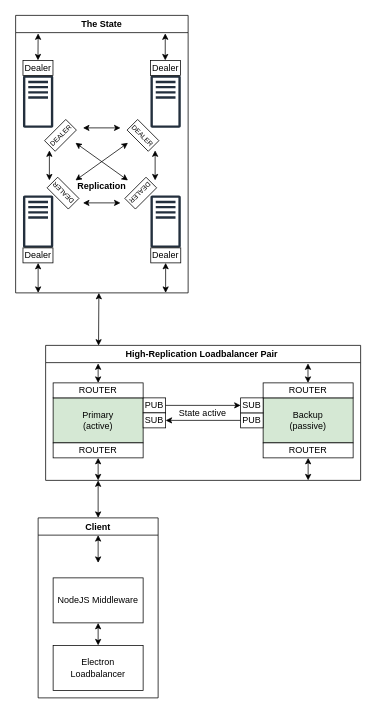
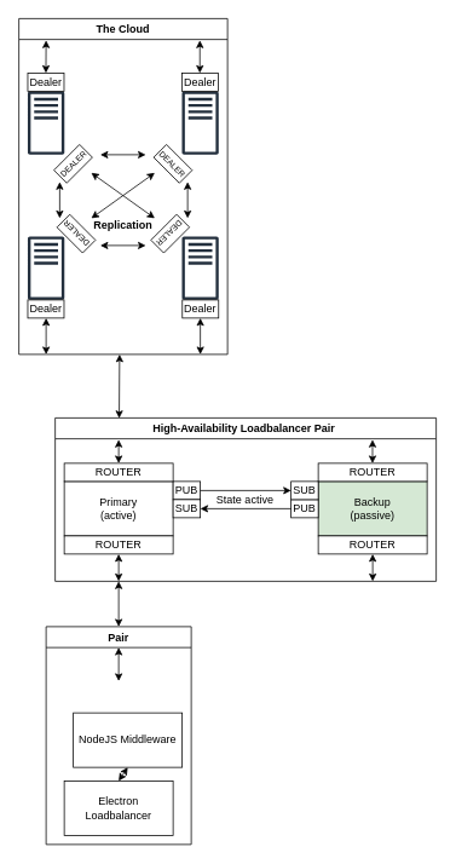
- <mxCell id="27" value="The State" style="swimlane;whiteSpace=wrap;html=1;" vertex="1" parent="1"><mxGeometry x="20" y="20" width="230" height="370" as="geometry" /></mxCell>
+ <mxCell id="27" value="The Cloud" style="swimlane;whiteSpace=wrap;html=1;" vertex="1" parent="1"><mxGeometry x="20" y="20" width="230" height="370" as="geometry" /></mxCell>
- <mxCell id="8" value="High-Replication Loadbalancer Pair&amp;nbsp;" style="swimlane;whiteSpace=wrap;html=1;" vertex="1" parent="2"><mxGeometry x="10" y="-10" width="420" height="180" as="geometry" /></mxCell>
+ <mxCell id="8" value="High-Availability Loadbalancer Pair&amp;nbsp;" style="swimlane;whiteSpace=wrap;html=1;" vertex="1" parent="2"><mxGeometry x="10" y="-10" width="420" height="180" as="geometry" /></mxCell>
- <mxCell id="9" value="Primary&lt;br&gt;(active)" style="rounded=0;whiteSpace=wrap;html=1;fillColor=#d5e8d4;" vertex="1" parent="8"><mxGeometry x="10" y="70" width="120" height="60" as="geometry" /></mxCell>
+ <mxCell id="9" value="Primary&lt;br&gt;(active)" style="rounded=0;whiteSpace=wrap;html=1;" vertex="1" parent="8"><mxGeometry x="10" y="70" width="120" height="60" as="geometry" /></mxCell>
- <mxCell id="3" value="Client" style="swimlane;whiteSpace=wrap;html=1;" vertex="1" parent="2"><mxGeometry y="220" width="160" height="240" as="geometry" /></mxCell>
+ <mxCell id="3" value="Pair" style="swimlane;whiteSpace=wrap;html=1;" vertex="1" parent="2"><mxGeometry y="220" width="160" height="240" as="geometry" /></mxCell>
- <mxCell id="6" value="NodeJS Middleware" style="rounded=0;whiteSpace=wrap;html=1;" vertex="1" parent="3"><mxGeometry x="20" y="80" width="120" height="60" as="geometry" /></mxCell>
+ <mxCell id="6" value="NodeJS Middleware" style="rounded=0;whiteSpace=wrap;html=1;" vertex="1" parent="3"><mxGeometry x="30" y="95" width="120" height="60" as="geometry" /></mxCell>
